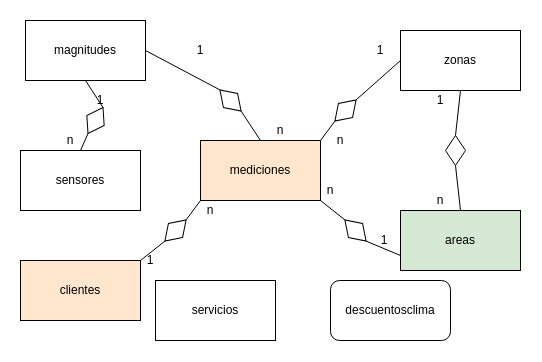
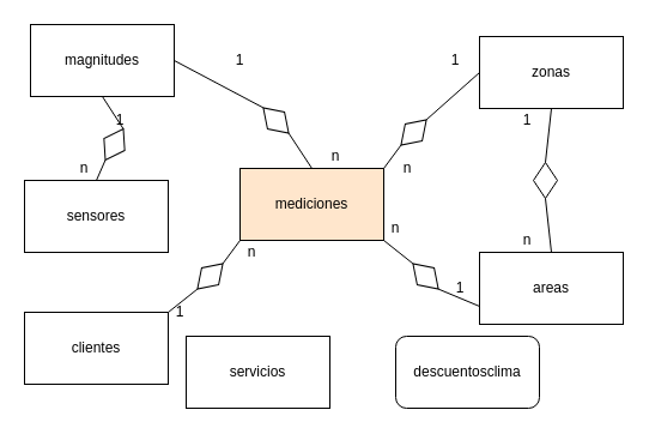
- <mxCell id="6" value="areas" style="rounded=0;whiteSpace=wrap;html=1;fillColor=#d5e8d4;" parent="1" vertex="1"><mxGeometry x="400" y="210" width="120" height="60" as="geometry" /></mxCell>
+ <mxCell id="6" value="areas" style="rounded=0;whiteSpace=wrap;html=1;" parent="1" vertex="1"><mxGeometry x="400" y="210" width="120" height="60" as="geometry" /></mxCell>
- <mxCell id="8" value="clientes" style="rounded=0;whiteSpace=wrap;html=1;fillColor=#ffe6cc;" vertex="1" parent="1"><mxGeometry x="20" y="260" width="120" height="60" as="geometry" /></mxCell>
+ <mxCell id="8" value="clientes" style="rounded=0;whiteSpace=wrap;html=1;" vertex="1" parent="1"><mxGeometry x="20" y="260" width="120" height="60" as="geometry" /></mxCell>
